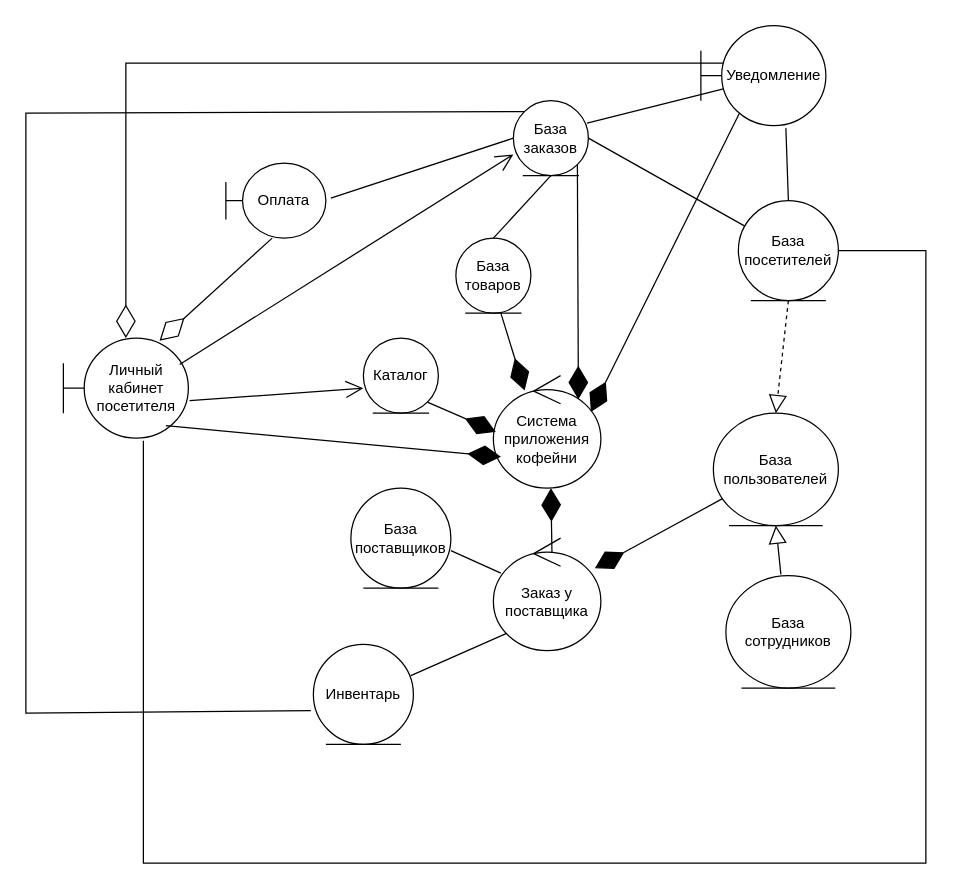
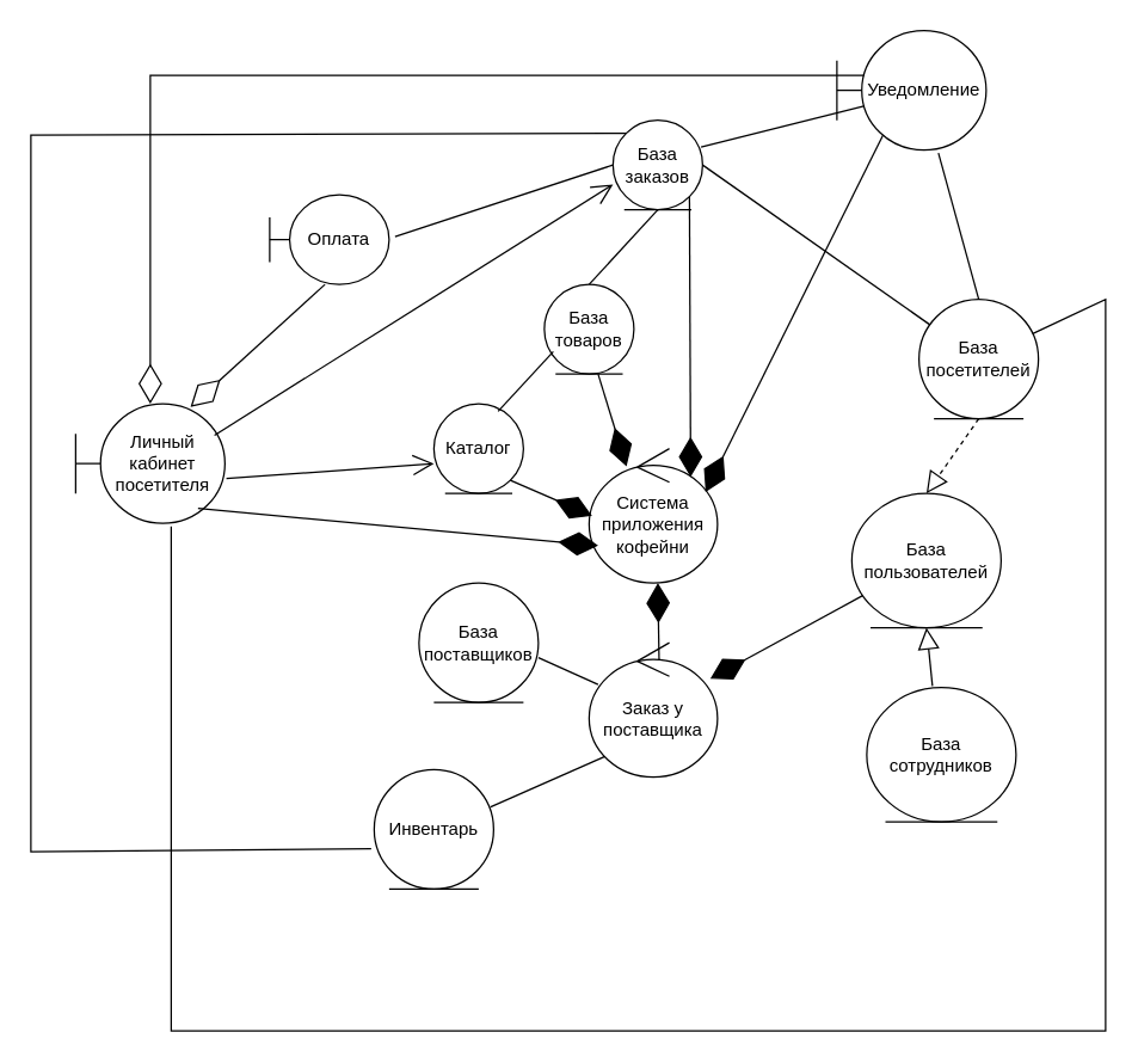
- <mxCell id="7" value="База посетителей" style="ellipse;shape=umlEntity;whiteSpace=wrap;html=1;" parent="1" vertex="1"><mxGeometry x="590" y="160" width="80" height="80" as="geometry" /></mxCell>
+ <mxCell id="7" value="База посетителей" style="ellipse;shape=umlEntity;whiteSpace=wrap;html=1;" parent="1" vertex="1"><mxGeometry x="615" y="200" width="80" height="80" as="geometry" /></mxCell>
+ <mxCell id="14" value="" style="endArrow=none;html=1;rounded=0;entryX=0.1;entryY=0.75;entryDx=0;entryDy=0;entryPerimeter=0;exitX=0.717;exitY=0.083;exitDx=0;exitDy=0;exitPerimeter=0;" parent="1" source="4" target="5" edge="1"><mxGeometry width="50" height="50" relative="1" as="geometry"><mxPoint x="370" y="350" as="sourcePoint" /><mxPoint x="420" y="300" as="targetPoint" /></mxGeometry></mxCell>
